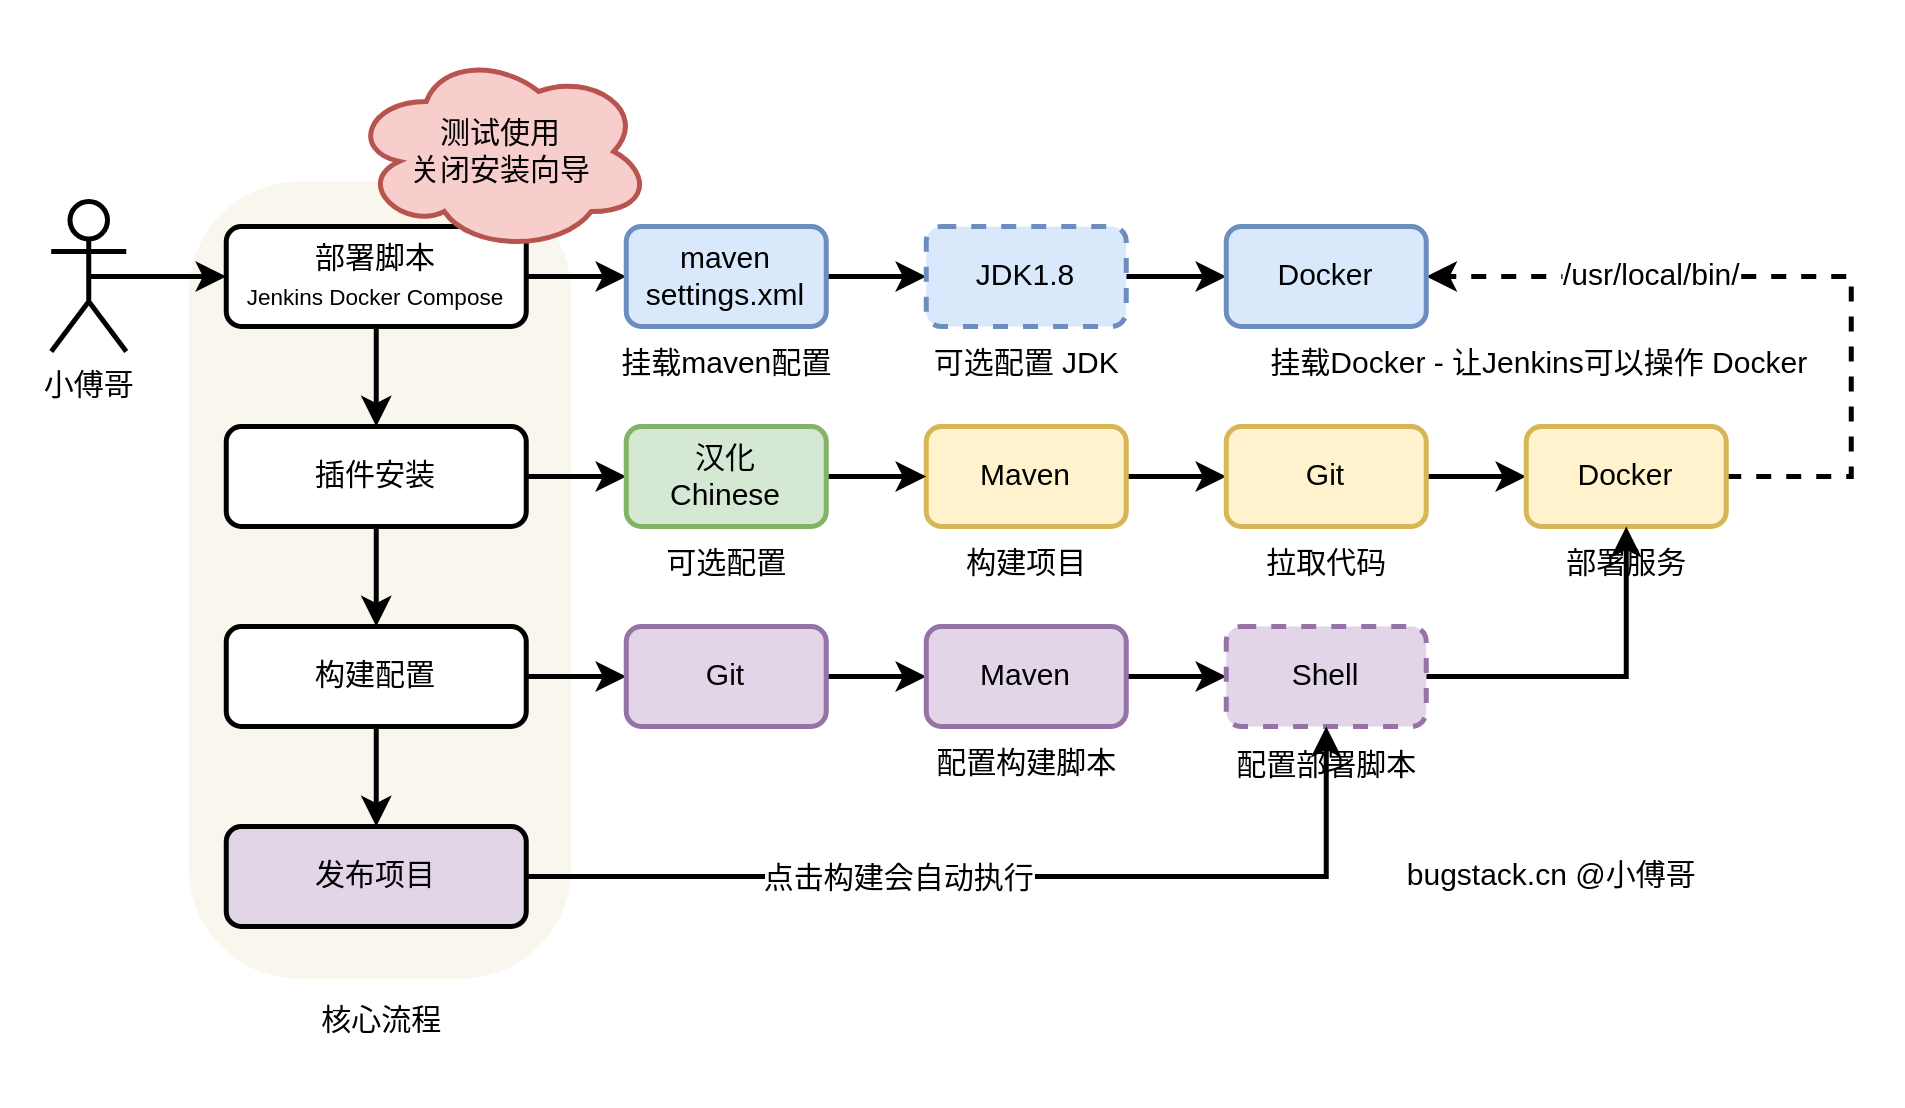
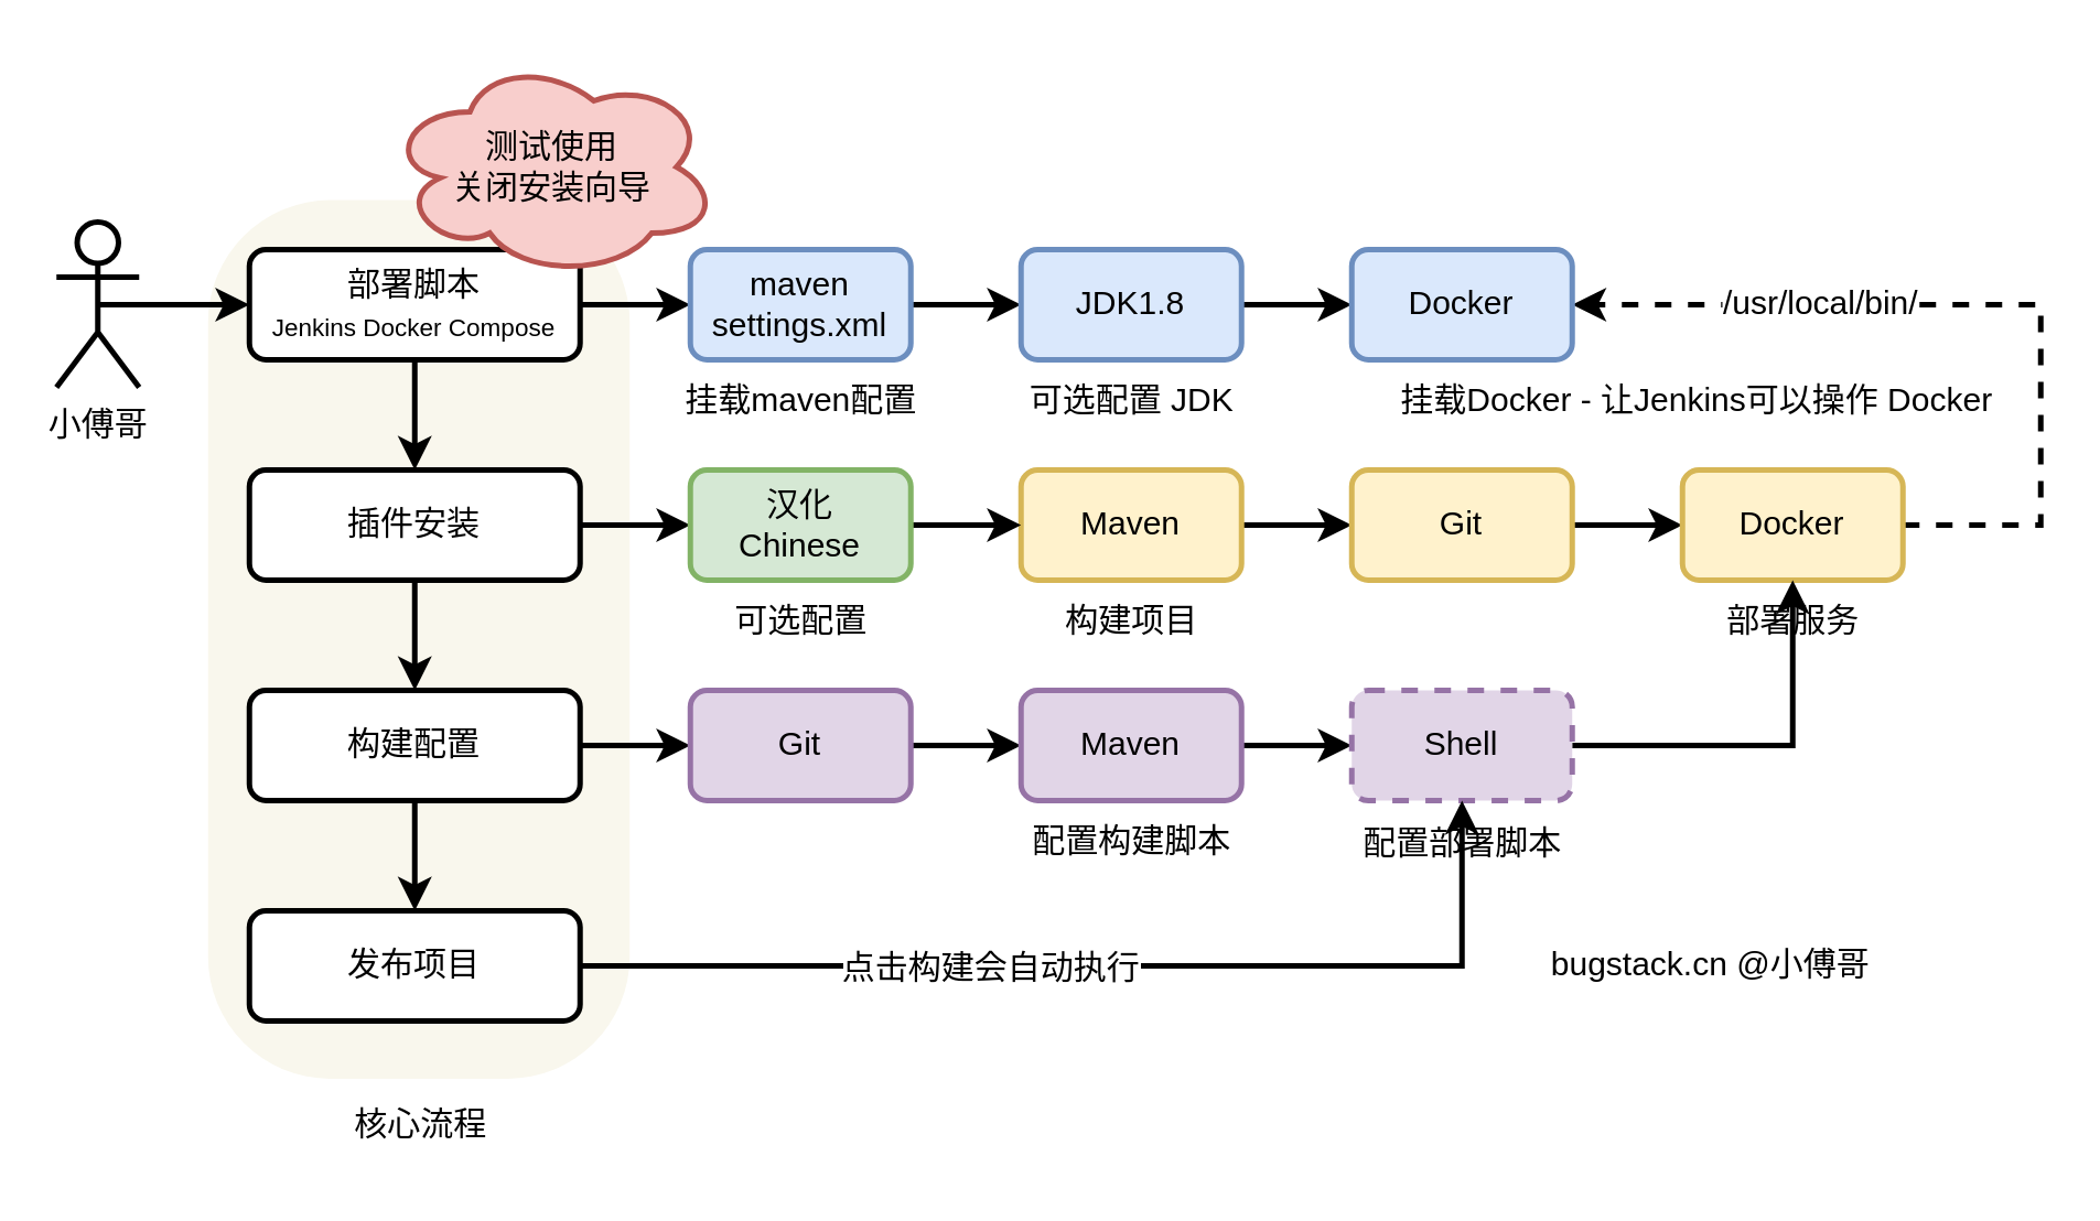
- <mxCell id="27" value="JDK1.8" style="rounded=1;whiteSpace=wrap;html=1;strokeWidth=2;fillColor=#dae8fc;strokeColor=#6c8ebf;dashed=1;" vertex="1" parent="1"><mxGeometry x="370" y="90" width="80" height="40" as="geometry" /></mxCell>
+ <mxCell id="27" value="JDK1.8" style="rounded=1;whiteSpace=wrap;html=1;strokeWidth=2;fillColor=#dae8fc;strokeColor=#6c8ebf;" vertex="1" parent="1"><mxGeometry x="370" y="90" width="80" height="40" as="geometry" /></mxCell>
- <mxCell id="18" value="拉取代码" style="text;html=1;align=center;verticalAlign=middle;resizable=0;points=[];autosize=1;strokeColor=none;fillColor=none;fontSize=12;" vertex="1" parent="1"><mxGeometry x="495" y="210" width="70" height="30" as="geometry" /></mxCell>
- <mxCell id="43" value="发布项目" style="rounded=1;whiteSpace=wrap;html=1;strokeWidth=2;fillColor=#e1d5e7;" vertex="1" parent="1"><mxGeometry x="90" y="330" width="120" height="40" as="geometry" /></mxCell>
+ <mxCell id="43" value="发布项目" style="rounded=1;whiteSpace=wrap;html=1;strokeWidth=2;" vertex="1" parent="1"><mxGeometry x="90" y="330" width="120" height="40" as="geometry" /></mxCell>
